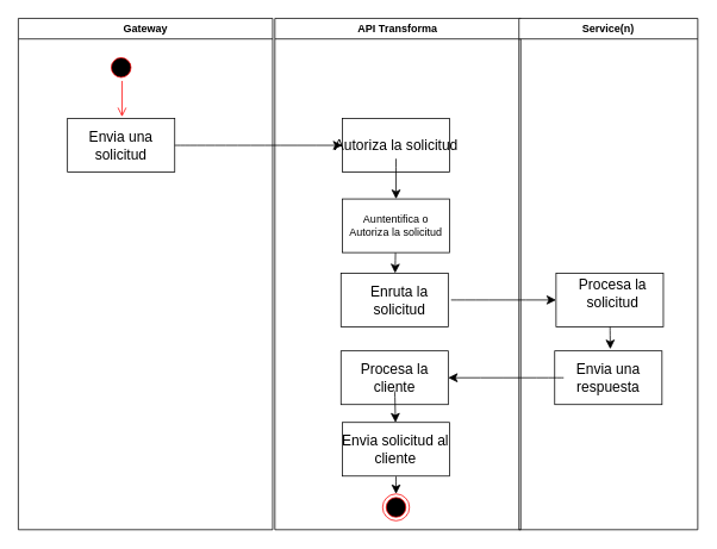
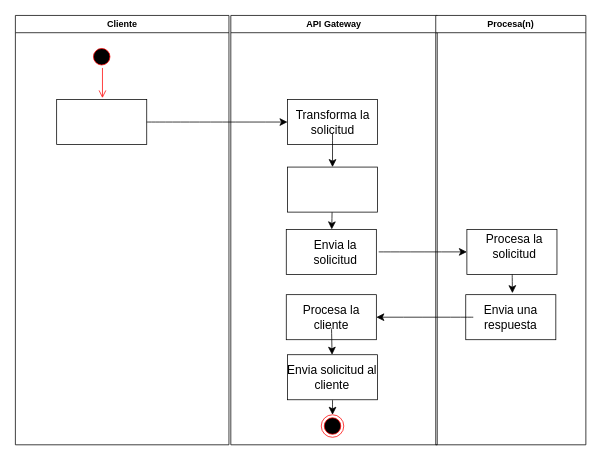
- <mxCell id="2" value="Gateway" style="swimlane;whiteSpace=wrap" parent="1" vertex="1"><mxGeometry x="20" y="20" width="284.5" height="572" as="geometry" /></mxCell>
+ <mxCell id="2" value="Cliente" style="swimlane;whiteSpace=wrap" parent="1" vertex="1"><mxGeometry x="20" y="20" width="284.5" height="572" as="geometry" /></mxCell>
- <mxCell id="7" value="API Transforma" style="swimlane;whiteSpace=wrap" parent="1" vertex="1"><mxGeometry x="307" y="20" width="275" height="572" as="geometry" /></mxCell>
+ <mxCell id="7" value="API Gateway" style="swimlane;whiteSpace=wrap" parent="1" vertex="1"><mxGeometry x="307" y="20" width="275" height="572" as="geometry" /></mxCell>
- <mxCell id="25" value="Service(n)" style="swimlane;whiteSpace=wrap" parent="1" vertex="1"><mxGeometry x="580" y="20" width="200" height="572" as="geometry" /></mxCell>
+ <mxCell id="25" value="Procesa(n)" style="swimlane;whiteSpace=wrap" parent="1" vertex="1"><mxGeometry x="580" y="20" width="200" height="572" as="geometry" /></mxCell>
- <mxCell id="6" value="Envia una solicitud" style="text;strokeColor=none;align=center;fillColor=none;html=1;verticalAlign=middle;whiteSpace=wrap;rounded=0;fontSize=16;" vertex="1" parent="2"><mxGeometry x="65" y="127" width="100" height="30" as="geometry" /></mxCell>
- <mxCell id="10" value="Autoriza la solicitud" style="text;strokeColor=none;align=center;fillColor=none;html=1;verticalAlign=middle;whiteSpace=wrap;rounded=0;fontSize=16;" vertex="1" parent="7"><mxGeometry x="65.5" y="127" width="140" height="30" as="geometry" /></mxCell>
+ <mxCell id="10" value="Transforma la solicitud" style="text;strokeColor=none;align=center;fillColor=none;html=1;verticalAlign=middle;whiteSpace=wrap;rounded=0;fontSize=16;" vertex="1" parent="7"><mxGeometry x="65.5" y="127" width="140" height="30" as="geometry" /></mxCell>
- <mxCell id="13" value="Auntentifica o Autoriza la solicitud" style="text;strokeColor=none;align=center;fillColor=none;html=1;verticalAlign=middle;whiteSpace=wrap;rounded=0;fontSize=12;" vertex="1" parent="7"><mxGeometry x="77.12" y="217" width="116.75" height="30" as="geometry" /></mxCell>
- <mxCell id="16" value="Enruta la solicitud" style="text;strokeColor=none;align=center;fillColor=none;html=1;verticalAlign=middle;whiteSpace=wrap;rounded=0;fontSize=16;" vertex="1" parent="7"><mxGeometry x="82" y="300" width="115" height="30" as="geometry" /></mxCell>
+ <mxCell id="16" value="Envia la solicitud" style="text;strokeColor=none;align=center;fillColor=none;html=1;verticalAlign=middle;whiteSpace=wrap;rounded=0;fontSize=16;" vertex="1" parent="7"><mxGeometry x="82" y="300" width="115" height="30" as="geometry" /></mxCell>
